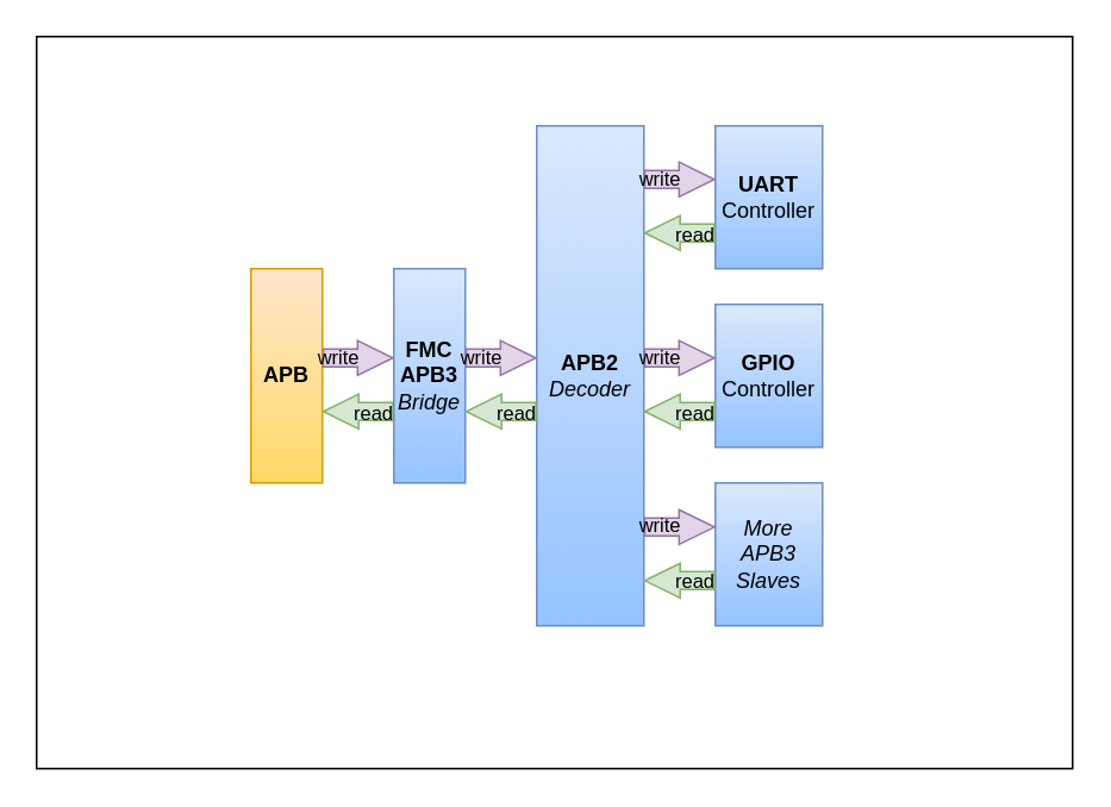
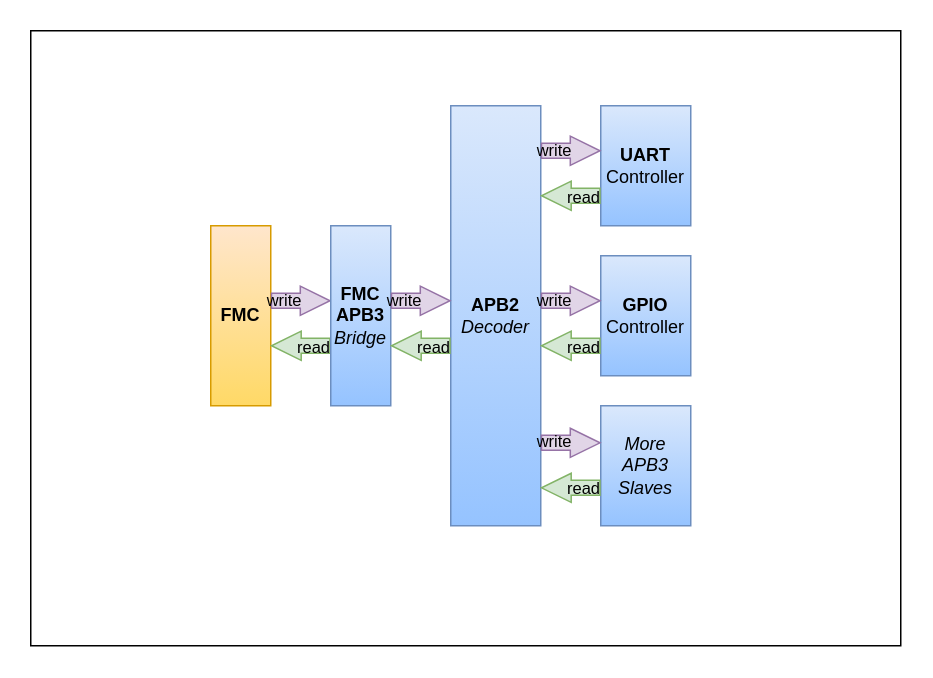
- <mxCell id="3" value="&lt;b&gt;APB&lt;/b&gt;" style="rounded=0;whiteSpace=wrap;html=1;fillColor=#ffe6cc;strokeColor=#d79b00;gradientColor=#FFD966;fontColor=light-dark(#000000,#000000);" vertex="1" parent="1"><mxGeometry x="140" y="150" width="40" height="120" as="geometry" /></mxCell>
+ <mxCell id="3" value="&lt;b&gt;FMC&lt;/b&gt;" style="rounded=0;whiteSpace=wrap;html=1;fillColor=#ffe6cc;strokeColor=#d79b00;gradientColor=#FFD966;fontColor=light-dark(#000000,#000000);" vertex="1" parent="1"><mxGeometry x="140" y="150" width="40" height="120" as="geometry" /></mxCell>
